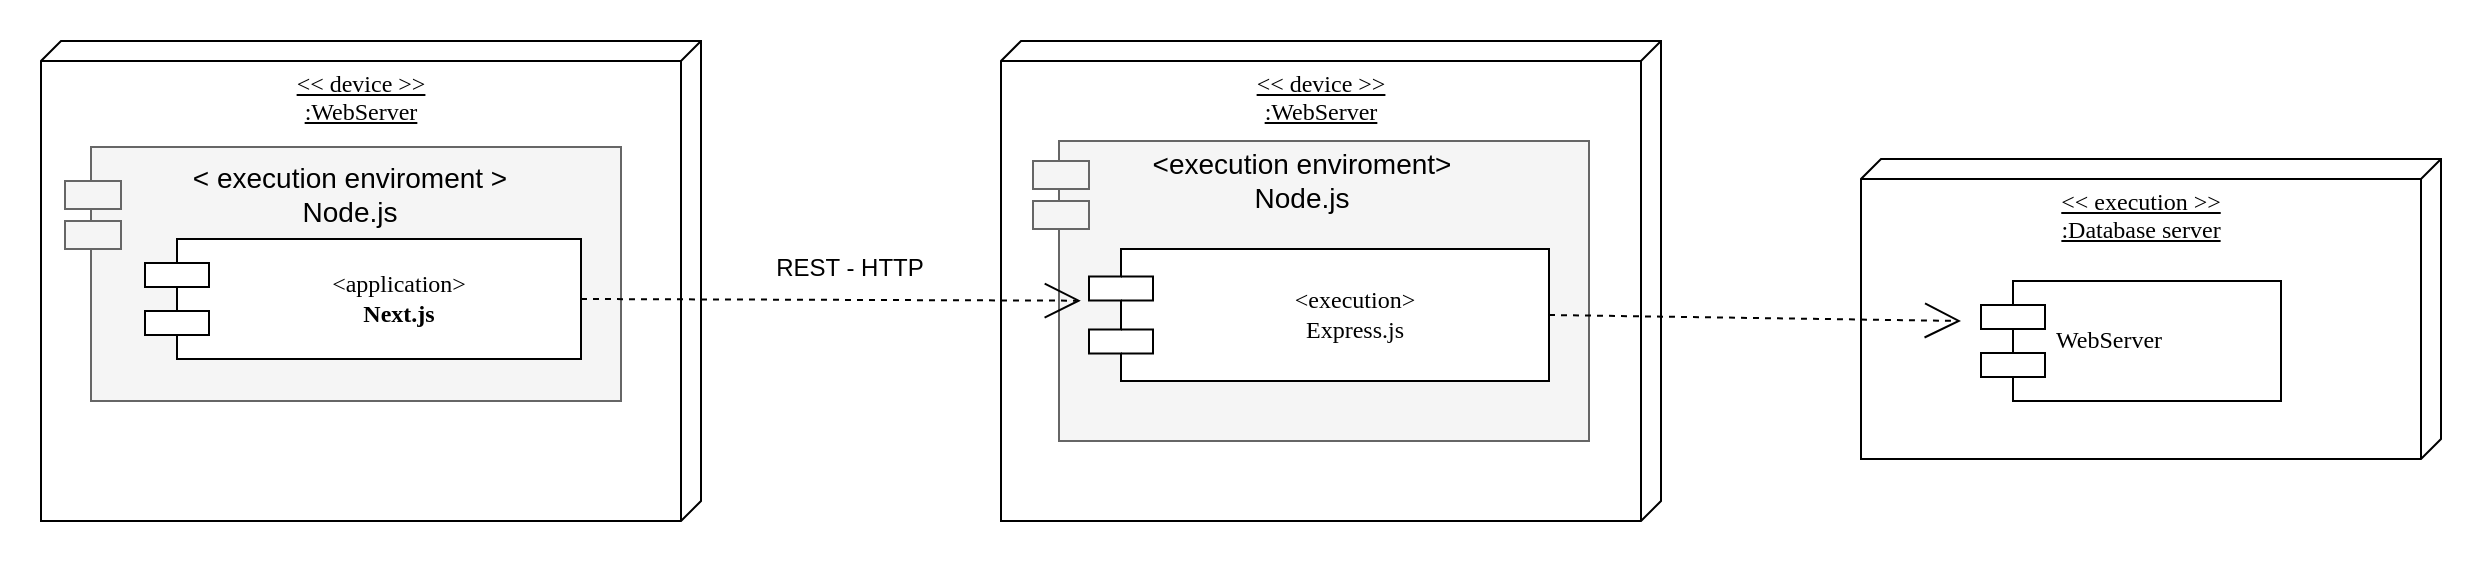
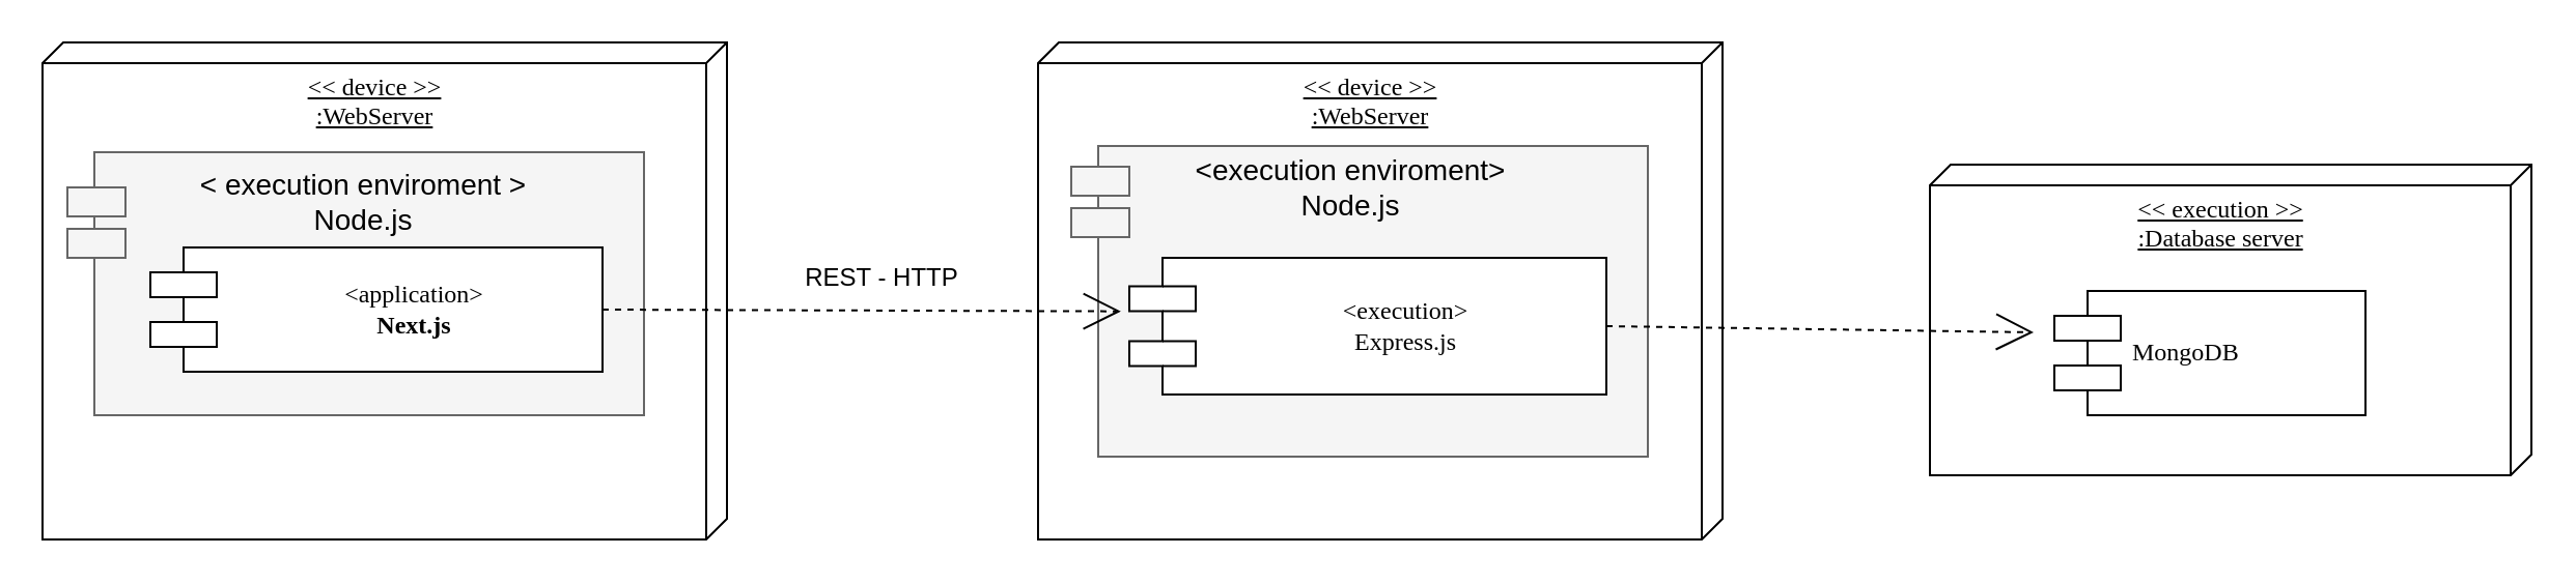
- <mxCell id="10" value="WebServer&amp;nbsp;" style="shape=component;align=left;spacingLeft=36;rounded=0;shadow=0;comic=0;labelBackgroundColor=none;strokeColor=#000000;strokeWidth=1;fillColor=#ffffff;fontFamily=Verdana;fontSize=12;fontColor=#000000;html=1;" parent="1" vertex="1"><mxGeometry x="990" y="140" width="150" height="60" as="geometry" /></mxCell>
+ <mxCell id="10" value="MongoDB&amp;nbsp;" style="shape=component;align=left;spacingLeft=36;rounded=0;shadow=0;comic=0;labelBackgroundColor=none;strokeColor=#000000;strokeWidth=1;fillColor=#ffffff;fontFamily=Verdana;fontSize=12;fontColor=#000000;html=1;" parent="1" vertex="1"><mxGeometry x="990" y="140" width="150" height="60" as="geometry" /></mxCell>
